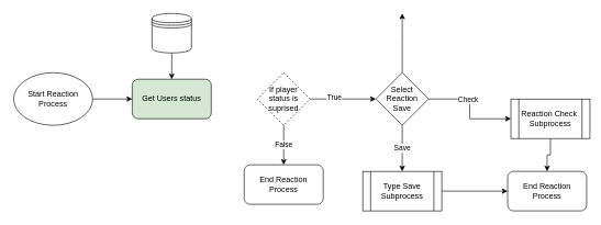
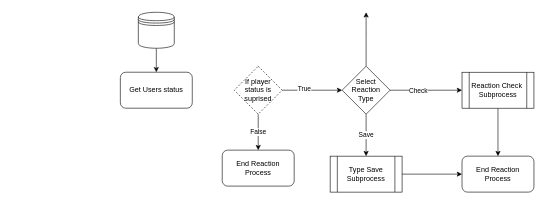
- <mxCell id="3" value="Start Reaction Process" style="ellipse;whiteSpace=wrap;html=1;" vertex="1" parent="1"><mxGeometry x="20" y="110" width="120" height="80" as="geometry" /></mxCell>
- <mxCell id="2" style="edgeStyle=orthogonalEdgeStyle;rounded=0;orthogonalLoop=1;jettySize=auto;html=1;" edge="1" parent="1" source="3" target="4"><mxGeometry relative="1" as="geometry" /></mxCell>
- <mxCell id="4" value="Get Users status" style="rounded=1;whiteSpace=wrap;html=1;fillColor=#d5e8d4;" vertex="1" parent="1"><mxGeometry x="200" y="120" width="120" height="60" as="geometry" /></mxCell>
+ <mxCell id="4" value="Get Users status" style="rounded=1;whiteSpace=wrap;html=1;" vertex="1" parent="1"><mxGeometry x="200" y="120" width="120" height="60" as="geometry" /></mxCell>
- <mxCell id="16" value="Select Reaction&lt;br&gt;Save" style="rhombus;whiteSpace=wrap;html=1;" vertex="1" parent="1"><mxGeometry x="570" y="110" width="80" height="80" as="geometry" /></mxCell>
+ <mxCell id="16" value="Select Reaction&lt;br&gt;Type" style="rhombus;whiteSpace=wrap;html=1;" vertex="1" parent="1"><mxGeometry x="570" y="110" width="80" height="80" as="geometry" /></mxCell>
- <mxCell id="18" value="Reaction Check&amp;nbsp;&lt;br&gt;Subprocess" style="shape=process;whiteSpace=wrap;html=1;backgroundOutline=1;" vertex="1" parent="1"><mxGeometry x="775" y="150" width="120" height="60" as="geometry" /></mxCell>
+ <mxCell id="18" value="Reaction Check&amp;nbsp;&lt;br&gt;Subprocess" style="shape=process;whiteSpace=wrap;html=1;backgroundOutline=1;" vertex="1" parent="1"><mxGeometry x="770" y="120" width="120" height="60" as="geometry" /></mxCell>
